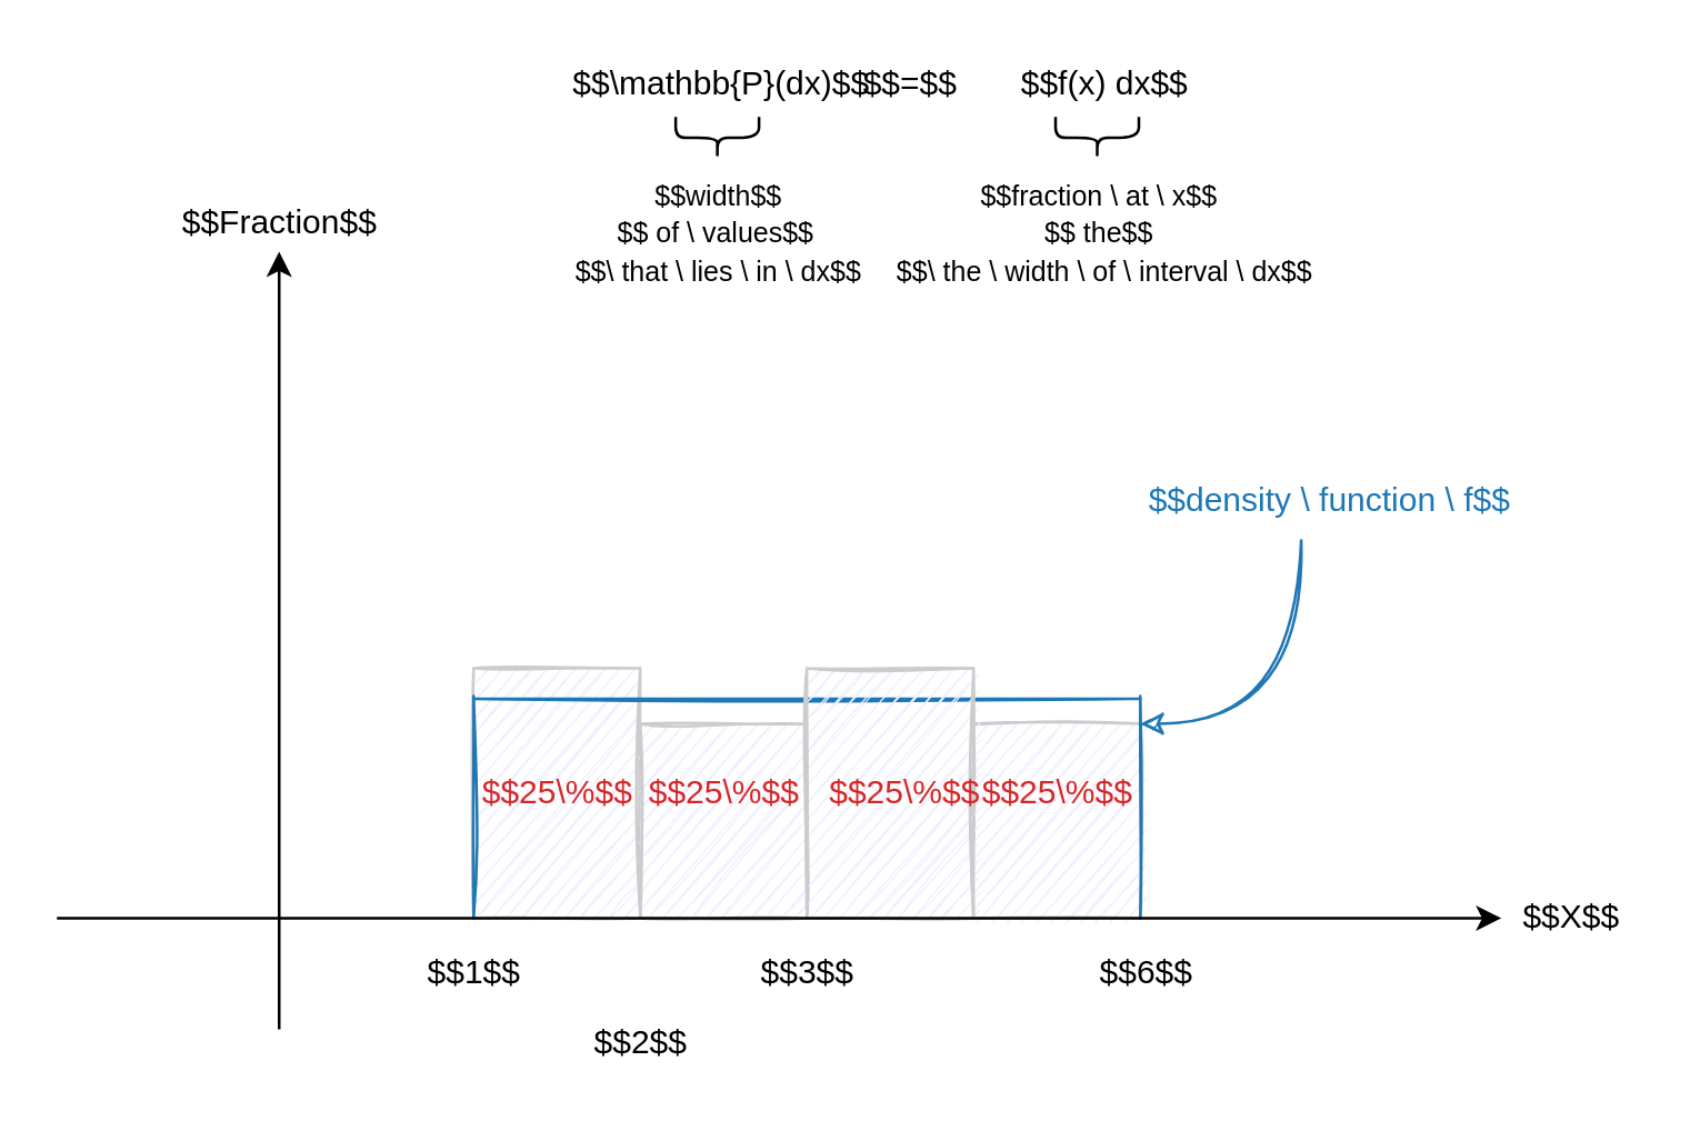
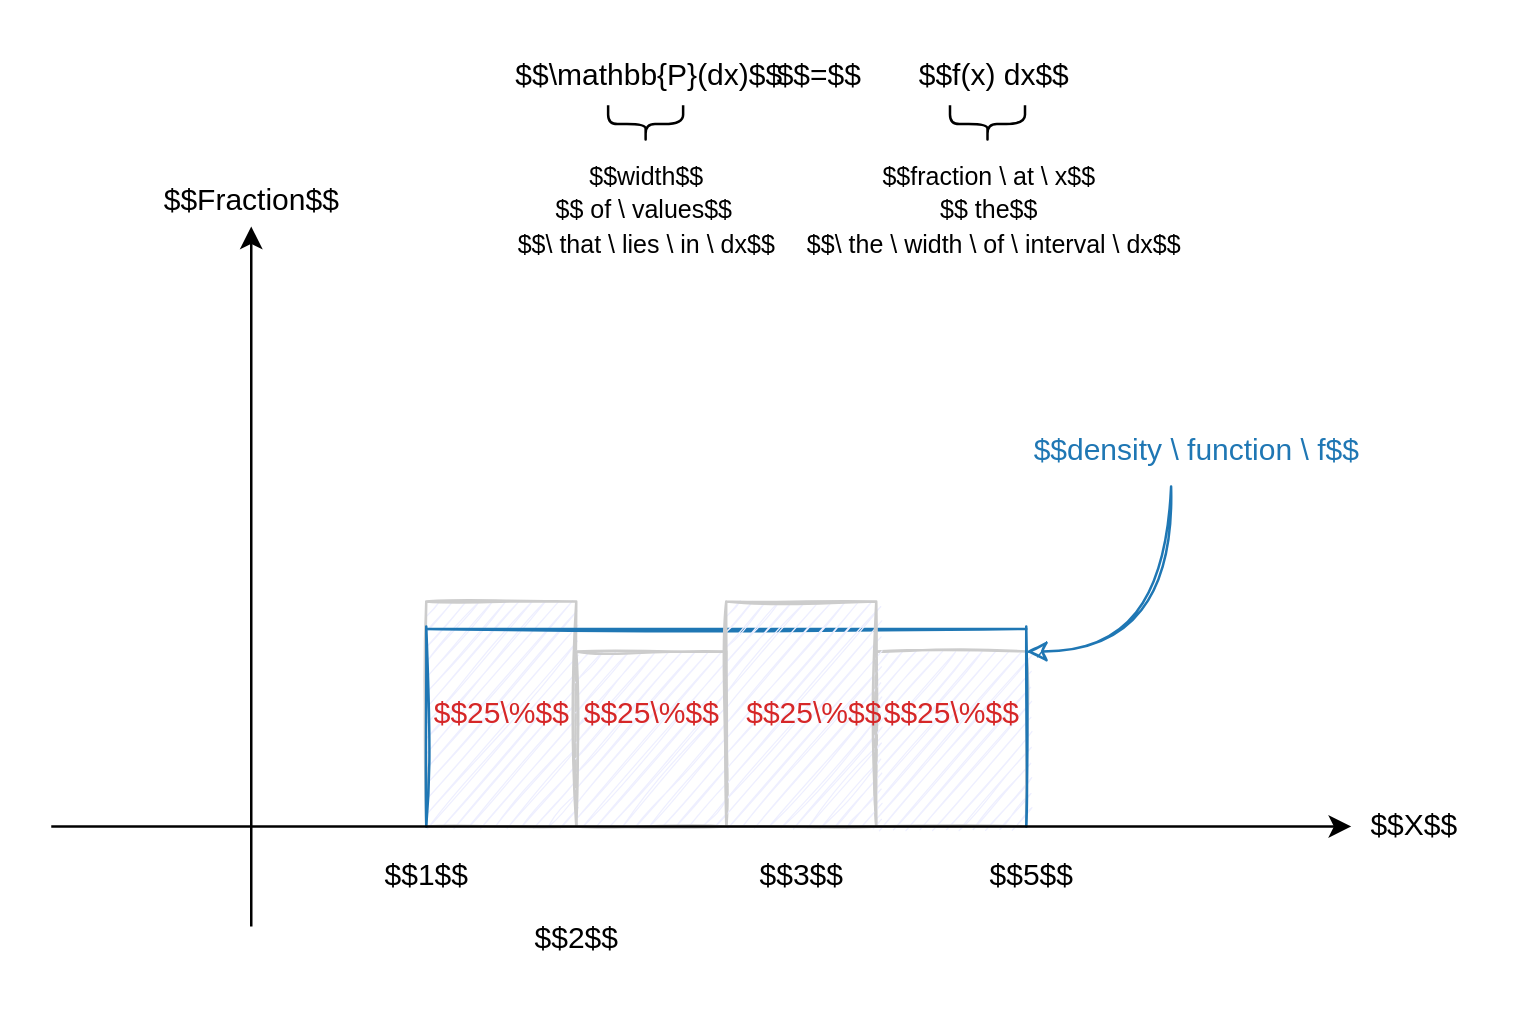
- <mxCell id="15" value="$$3$$" style="text;html=1;align=center;verticalAlign=middle;resizable=0;points=[];autosize=1;strokeColor=none;fontColor=#000000;" parent="1" vertex="1"><mxGeometry x="265" y="340" width="50" height="20" as="geometry" /></mxCell>
+ <mxCell id="15" value="$$3$$" style="text;html=1;align=center;verticalAlign=middle;resizable=0;points=[];autosize=1;strokeColor=none;fontColor=#000000;" parent="1" vertex="1"><mxGeometry x="295" y="340" width="50" height="20" as="geometry" /></mxCell>
- <mxCell id="16" value="$$6$$" style="text;html=1;align=center;verticalAlign=middle;resizable=0;points=[];autosize=1;strokeColor=none;fontColor=#000000;" parent="1" vertex="1"><mxGeometry x="387" y="340" width="50" height="20" as="geometry" /></mxCell>
+ <mxCell id="16" value="$$5$$" style="text;html=1;align=center;verticalAlign=middle;resizable=0;points=[];autosize=1;strokeColor=none;fontColor=#000000;" parent="1" vertex="1"><mxGeometry x="387" y="340" width="50" height="20" as="geometry" /></mxCell>
